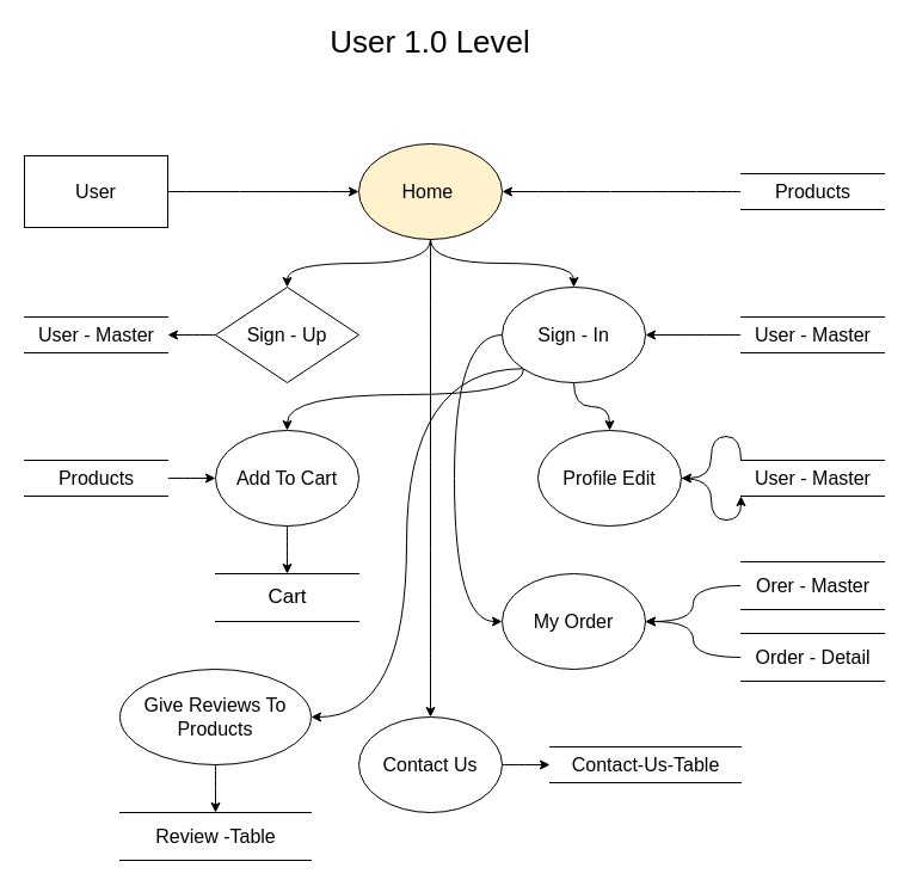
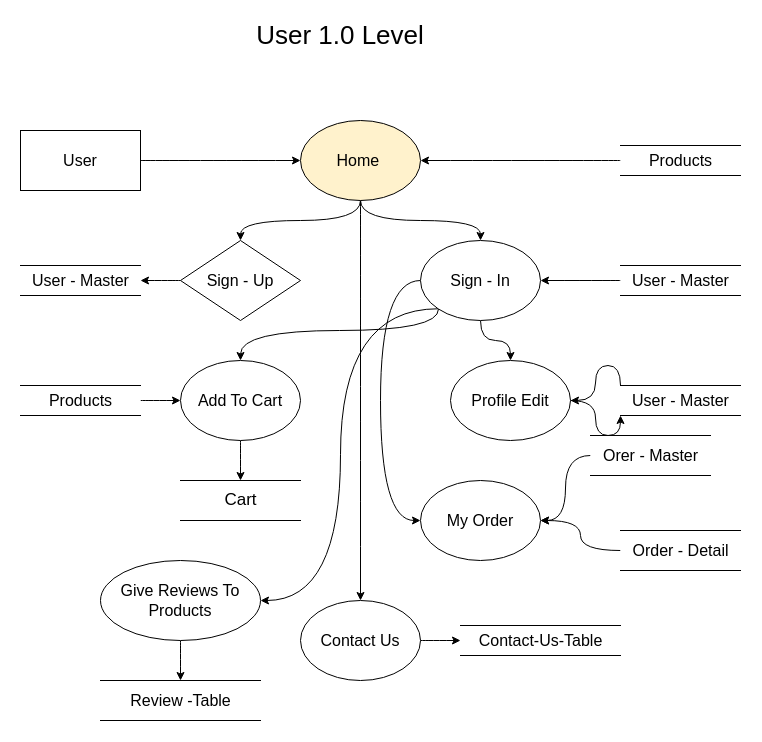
- <mxCell id="2" value="&lt;font style=&quot;font-size: 26px&quot;&gt;User 1.0 Level&lt;/font&gt;" style="text;html=1;strokeColor=none;fillColor=none;align=center;verticalAlign=middle;whiteSpace=wrap;rounded=0;strokeWidth=4;" parent="1" vertex="1"><mxGeometry x="215" y="20" width="290" height="30" as="geometry" /></mxCell>
+ <mxCell id="2" value="&lt;font style=&quot;font-size: 26px&quot;&gt;User 1.0 Level&lt;/font&gt;" style="text;html=1;strokeColor=none;fillColor=none;align=center;verticalAlign=middle;whiteSpace=wrap;rounded=0;strokeWidth=4;" parent="1" vertex="1"><mxGeometry x="195" y="20" width="290" height="30" as="geometry" /></mxCell>
- <mxCell id="33" value="&lt;span style=&quot;font-size: 16px&quot;&gt;Orer - Master&lt;/span&gt;" style="html=1;dashed=0;whitespace=wrap;shape=partialRectangle;right=0;left=0;strokeWidth=1;" parent="1" vertex="1"><mxGeometry x="620" y="470" width="120" height="40" as="geometry" /></mxCell>
+ <mxCell id="33" value="&lt;span style=&quot;font-size: 16px&quot;&gt;Orer - Master&lt;/span&gt;" style="html=1;dashed=0;whitespace=wrap;shape=partialRectangle;right=0;left=0;strokeWidth=1;" parent="1" vertex="1"><mxGeometry x="590" y="435" width="120" height="40" as="geometry" /></mxCell>
